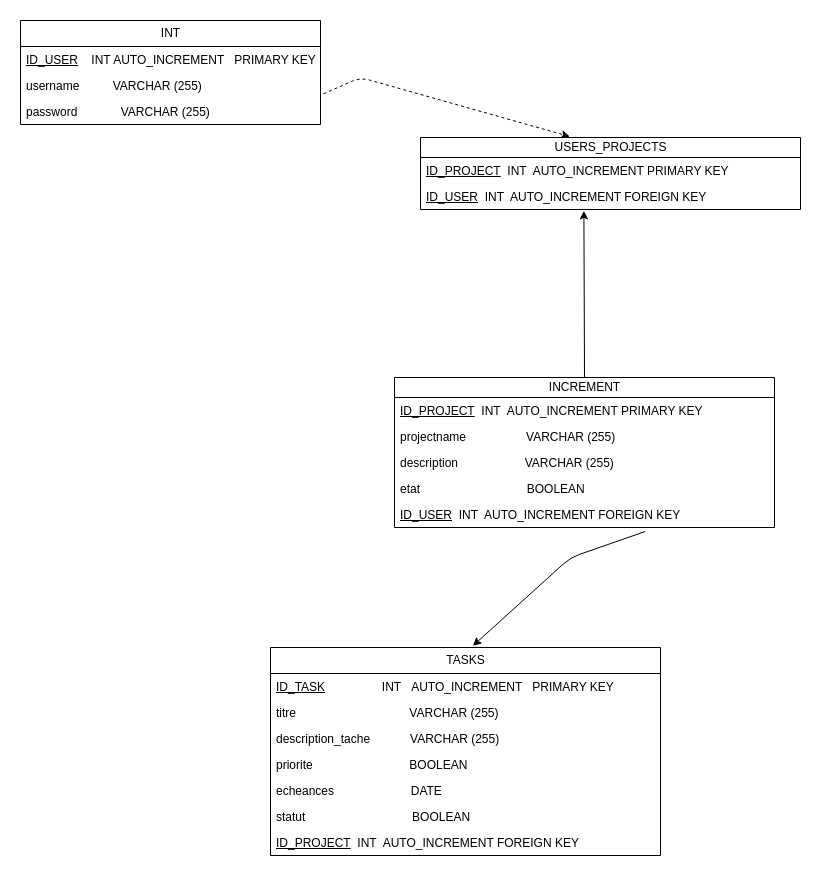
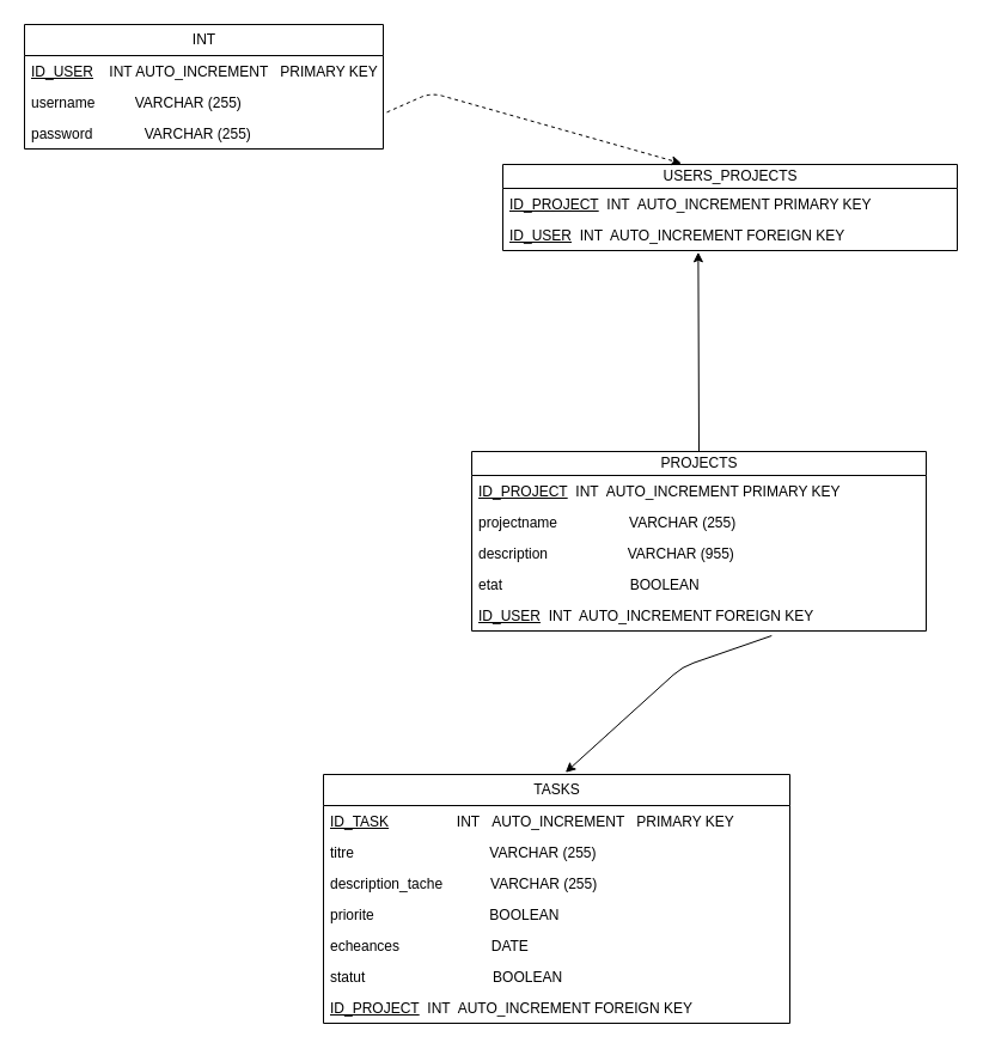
- <mxCell id="15" value="INCREMENT" style="swimlane;fontStyle=0;childLayout=stackLayout;horizontal=1;startSize=20;fillColor=none;horizontalStack=0;resizeParent=1;resizeParentMax=0;resizeLast=0;collapsible=1;marginBottom=0;html=1;" parent="1" vertex="1"><mxGeometry x="394" y="377" width="380" height="150" as="geometry" /></mxCell>
+ <mxCell id="15" value="PROJECTS" style="swimlane;fontStyle=0;childLayout=stackLayout;horizontal=1;startSize=20;fillColor=none;horizontalStack=0;resizeParent=1;resizeParentMax=0;resizeLast=0;collapsible=1;marginBottom=0;html=1;" parent="1" vertex="1"><mxGeometry x="394" y="377" width="380" height="150" as="geometry" /></mxCell>
- <mxCell id="18" value="description&amp;nbsp; &amp;nbsp; &amp;nbsp; &amp;nbsp; &amp;nbsp; &amp;nbsp; &amp;nbsp; &amp;nbsp; &amp;nbsp; &amp;nbsp; VARCHAR (255)" style="text;strokeColor=none;fillColor=none;align=left;verticalAlign=top;spacingLeft=4;spacingRight=4;overflow=hidden;rotatable=0;points=[[0,0.5],[1,0.5]];portConstraint=eastwest;whiteSpace=wrap;html=1;" parent="15" vertex="1"><mxGeometry y="72" width="380" height="26" as="geometry" /></mxCell>
+ <mxCell id="18" value="description&amp;nbsp; &amp;nbsp; &amp;nbsp; &amp;nbsp; &amp;nbsp; &amp;nbsp; &amp;nbsp; &amp;nbsp; &amp;nbsp; &amp;nbsp; VARCHAR (955)" style="text;strokeColor=none;fillColor=none;align=left;verticalAlign=top;spacingLeft=4;spacingRight=4;overflow=hidden;rotatable=0;points=[[0,0.5],[1,0.5]];portConstraint=eastwest;whiteSpace=wrap;html=1;" parent="15" vertex="1"><mxGeometry y="72" width="380" height="26" as="geometry" /></mxCell>
